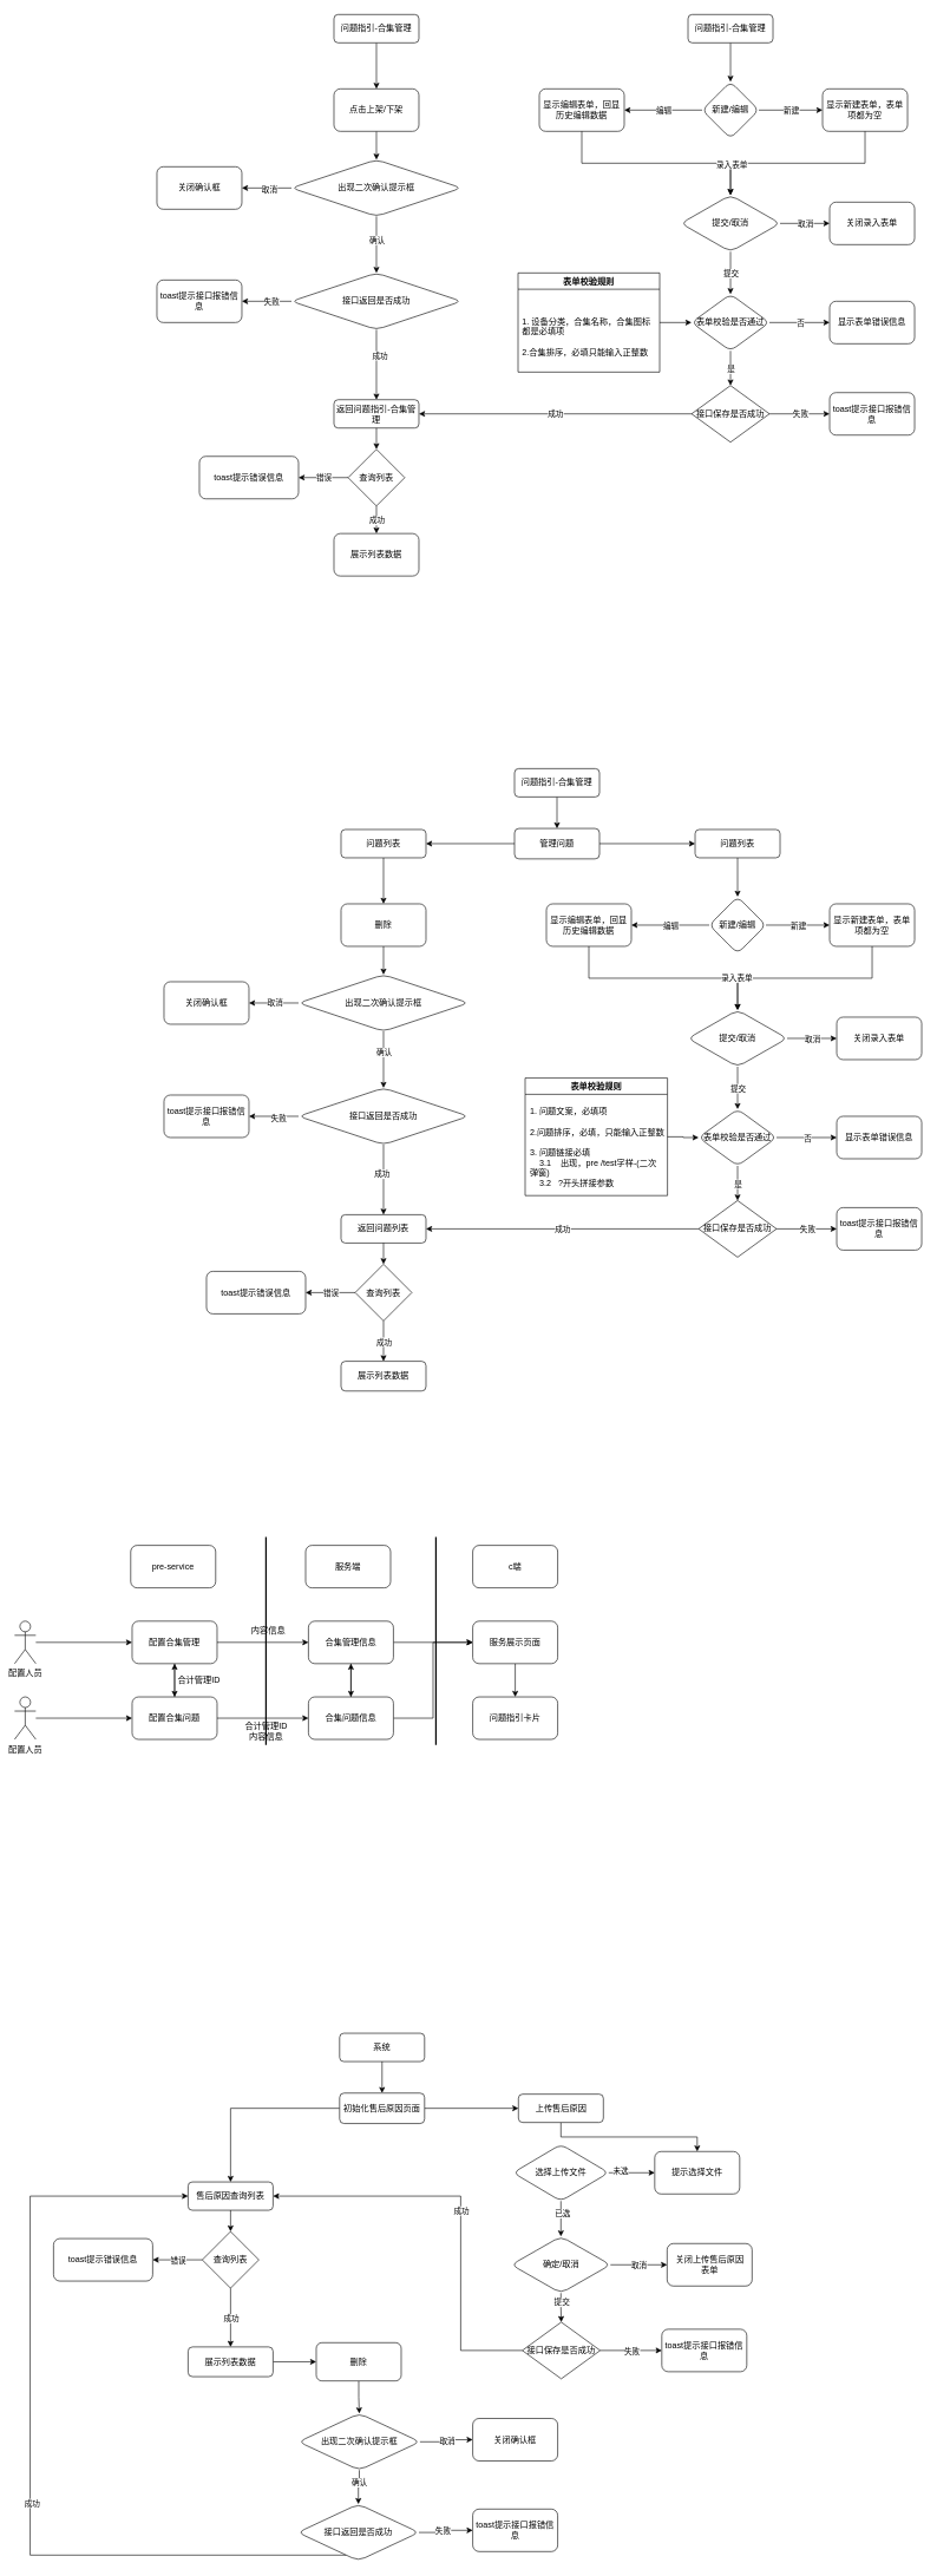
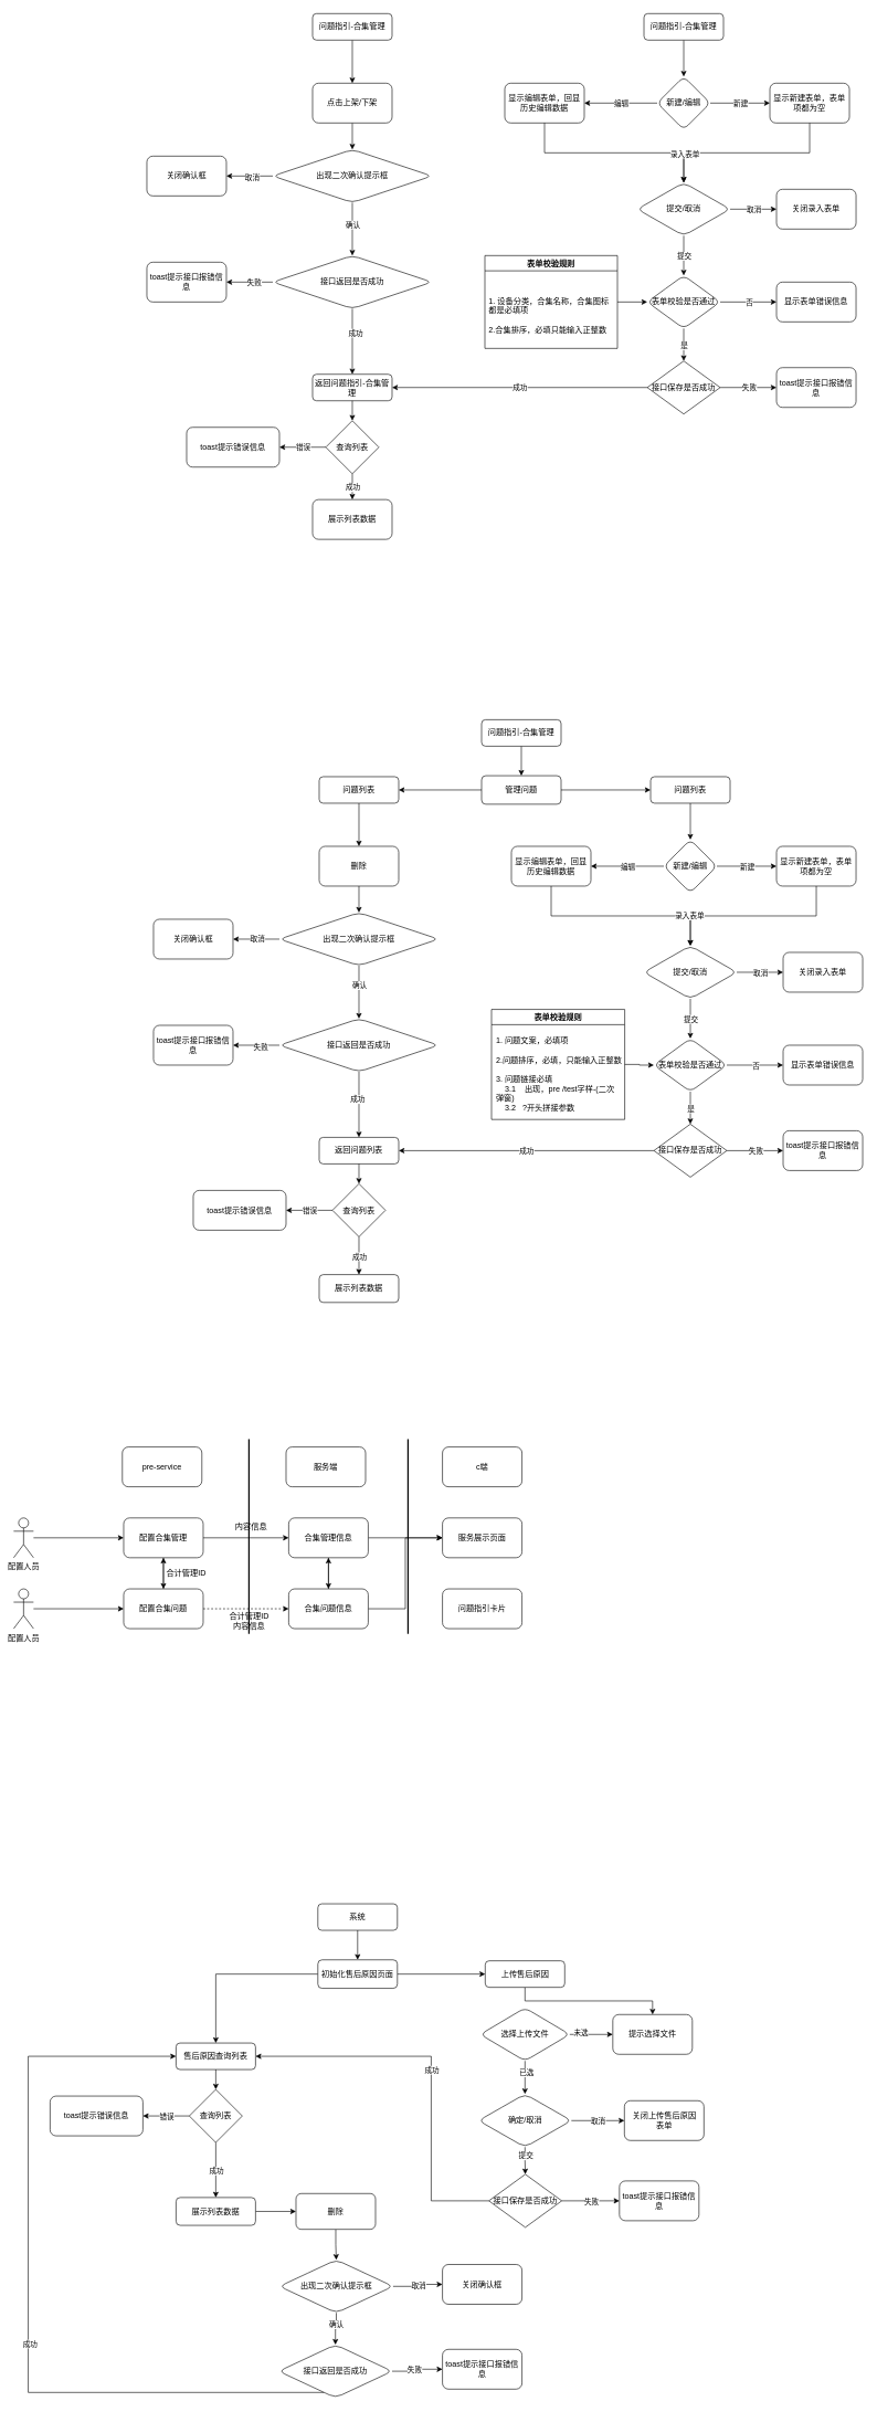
- <mxCell id="144" value="" style="edgeStyle=orthogonalEdgeStyle;rounded=0;orthogonalLoop=1;jettySize=auto;html=1;" parent="1" source="145" target="146" edge="1"><mxGeometry relative="1" as="geometry" /></mxCell>
- <mxCell id="140" style="edgeStyle=orthogonalEdgeStyle;rounded=0;orthogonalLoop=1;jettySize=auto;html=1;entryX=0;entryY=0.5;entryDx=0;entryDy=0;" parent="1" source="132" target="143" edge="1"><mxGeometry relative="1" as="geometry"><mxPoint x="380" y="2415" as="targetPoint" /></mxGeometry></mxCell>
+ <mxCell id="140" style="edgeStyle=orthogonalEdgeStyle;rounded=0;orthogonalLoop=1;jettySize=auto;html=1;entryX=0;entryY=0.5;entryDx=0;entryDy=0;dashed=1;" parent="1" source="132" target="143" edge="1"><mxGeometry relative="1" as="geometry"><mxPoint x="380" y="2415" as="targetPoint" /></mxGeometry></mxCell>
